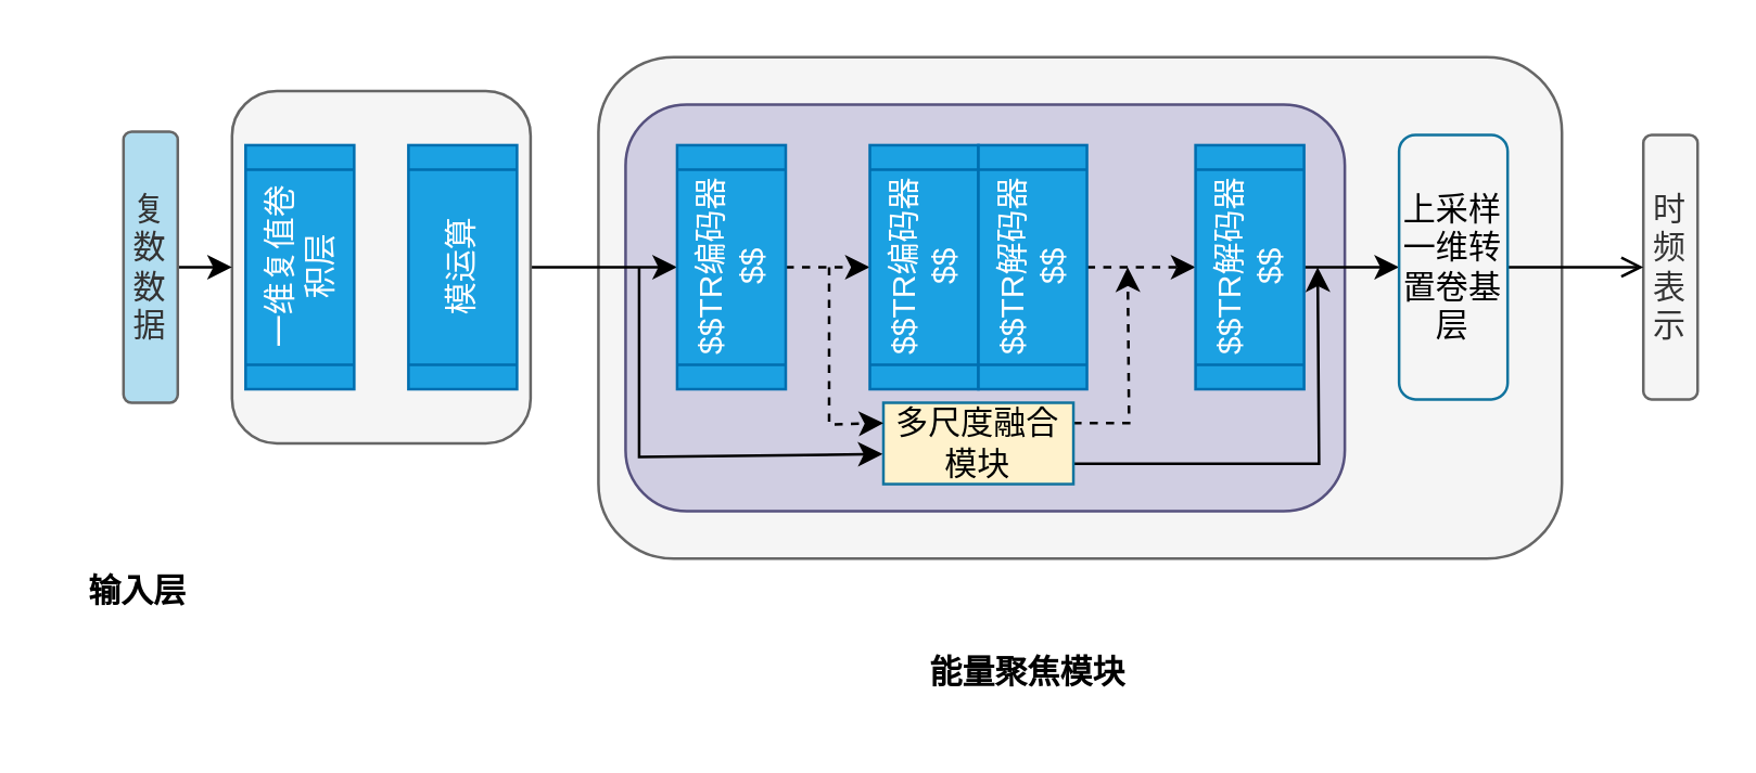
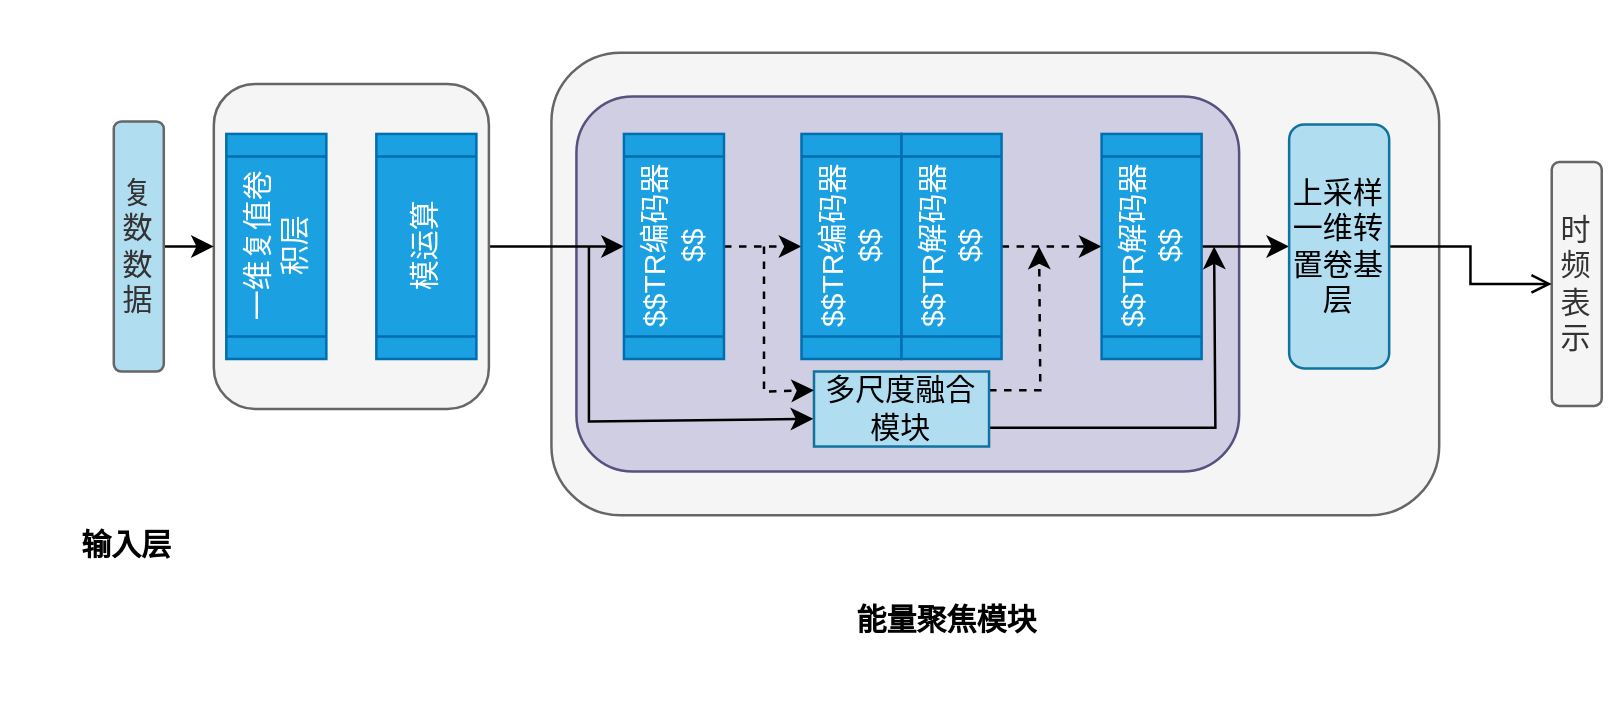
- <mxCell id="22" value="上采样一维转置卷基层" style="rounded=1;whiteSpace=wrap;html=1;fillColor=#f5f5f5;strokeColor=#10739e;" vertex="1" parent="1"><mxGeometry x="515" y="49.25" width="40" height="97.5" as="geometry" /></mxCell>
+ <mxCell id="22" value="上采样一维转置卷基层" style="rounded=1;whiteSpace=wrap;html=1;fillColor=#b1ddf0;strokeColor=#10739e;" vertex="1" parent="1"><mxGeometry x="515" y="49.25" width="40" height="97.5" as="geometry" /></mxCell>
- <mxCell id="20" value="时频表示" style="rounded=1;whiteSpace=wrap;html=1;fillColor=#f5f5f5;fontColor=#333333;strokeColor=#666666;" vertex="1" parent="1"><mxGeometry x="605" y="49.25" width="20" height="97.5" as="geometry" /></mxCell>
+ <mxCell id="20" value="时频表示" style="rounded=1;whiteSpace=wrap;html=1;fillColor=#f5f5f5;fontColor=#333333;strokeColor=#666666;" vertex="1" parent="1"><mxGeometry x="620" y="64.25" width="20" height="97.5" as="geometry" /></mxCell>
- <mxCell id="19" value="多尺度融合模块" style="rounded=0;whiteSpace=wrap;html=1;fillColor=#fff2cc;strokeColor=#10739e;" vertex="1" parent="1"><mxGeometry x="325" y="148" width="70" height="30" as="geometry" /></mxCell>
+ <mxCell id="19" value="多尺度融合模块" style="rounded=0;whiteSpace=wrap;html=1;fillColor=#b1ddf0;strokeColor=#10739e;" vertex="1" parent="1"><mxGeometry x="325" y="148" width="70" height="30" as="geometry" /></mxCell>
